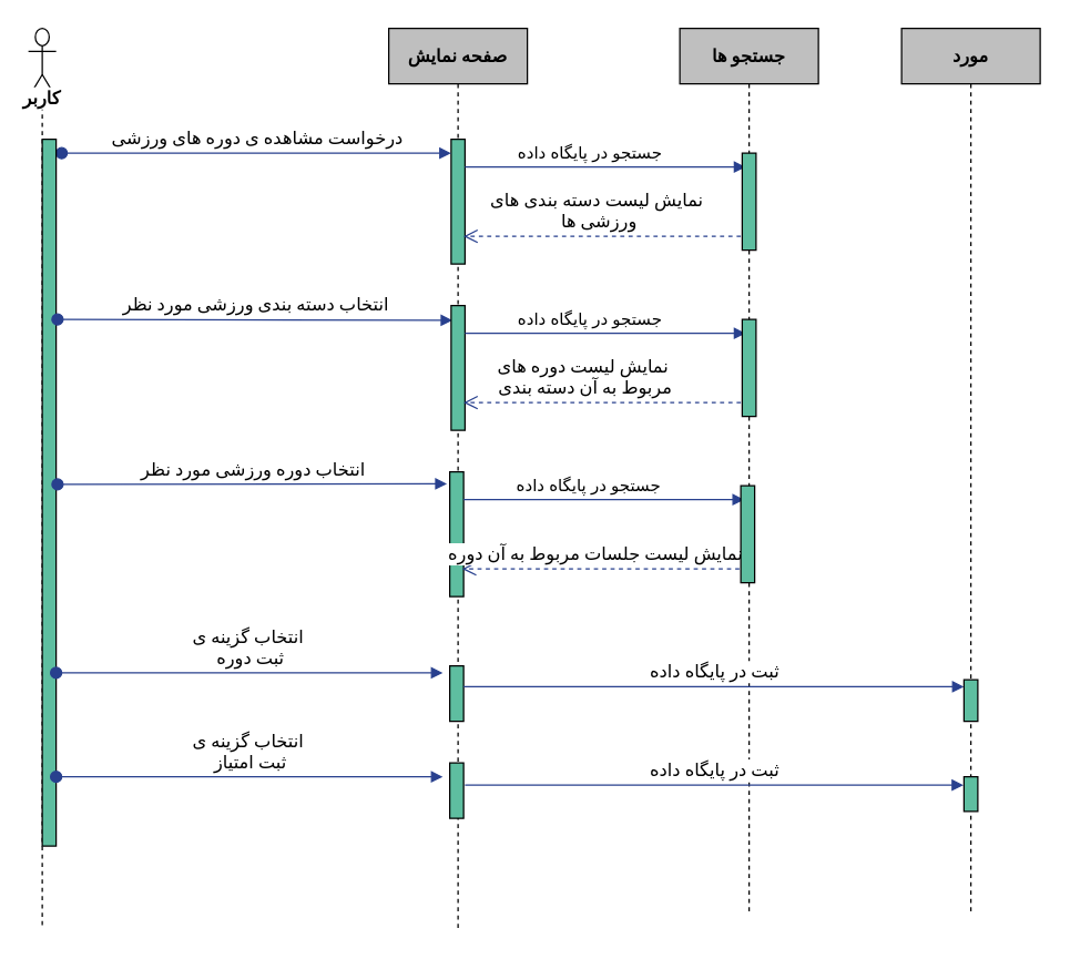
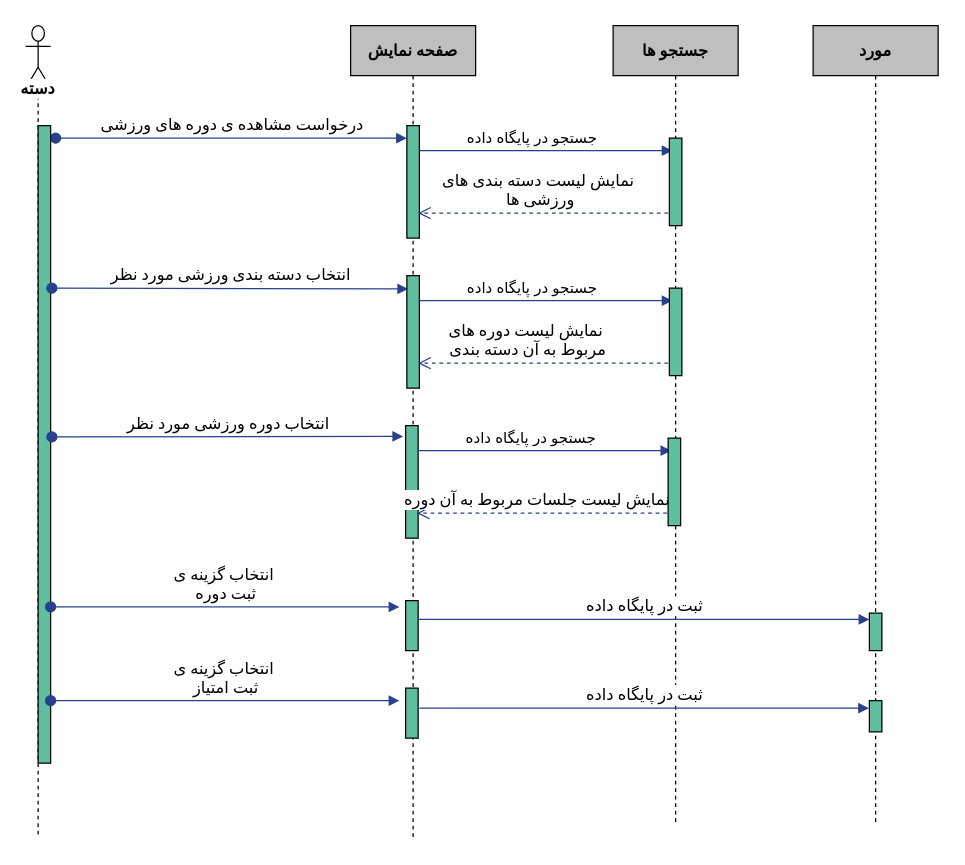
- <mxCell id="2" value="کاربر" style="shape=umlLifeline;participant=umlActor;perimeter=lifelinePerimeter;whiteSpace=wrap;html=1;container=1;collapsible=0;recursiveResize=0;verticalAlign=top;spacingTop=36;labelBackgroundColor=#ffffff;outlineConnect=0;size=50;fontFamily=B Zar;fontSize=13;fontStyle=1" parent="1" vertex="1"><mxGeometry x="20" y="20" width="20" height="650" as="geometry" /></mxCell>
+ <mxCell id="2" value="دسته" style="shape=umlLifeline;participant=umlActor;perimeter=lifelinePerimeter;whiteSpace=wrap;html=1;container=1;collapsible=0;recursiveResize=0;verticalAlign=top;spacingTop=36;labelBackgroundColor=#ffffff;outlineConnect=0;size=50;fontFamily=B Zar;fontSize=13;fontStyle=1" parent="1" vertex="1"><mxGeometry x="20" y="20" width="20" height="650" as="geometry" /></mxCell>
